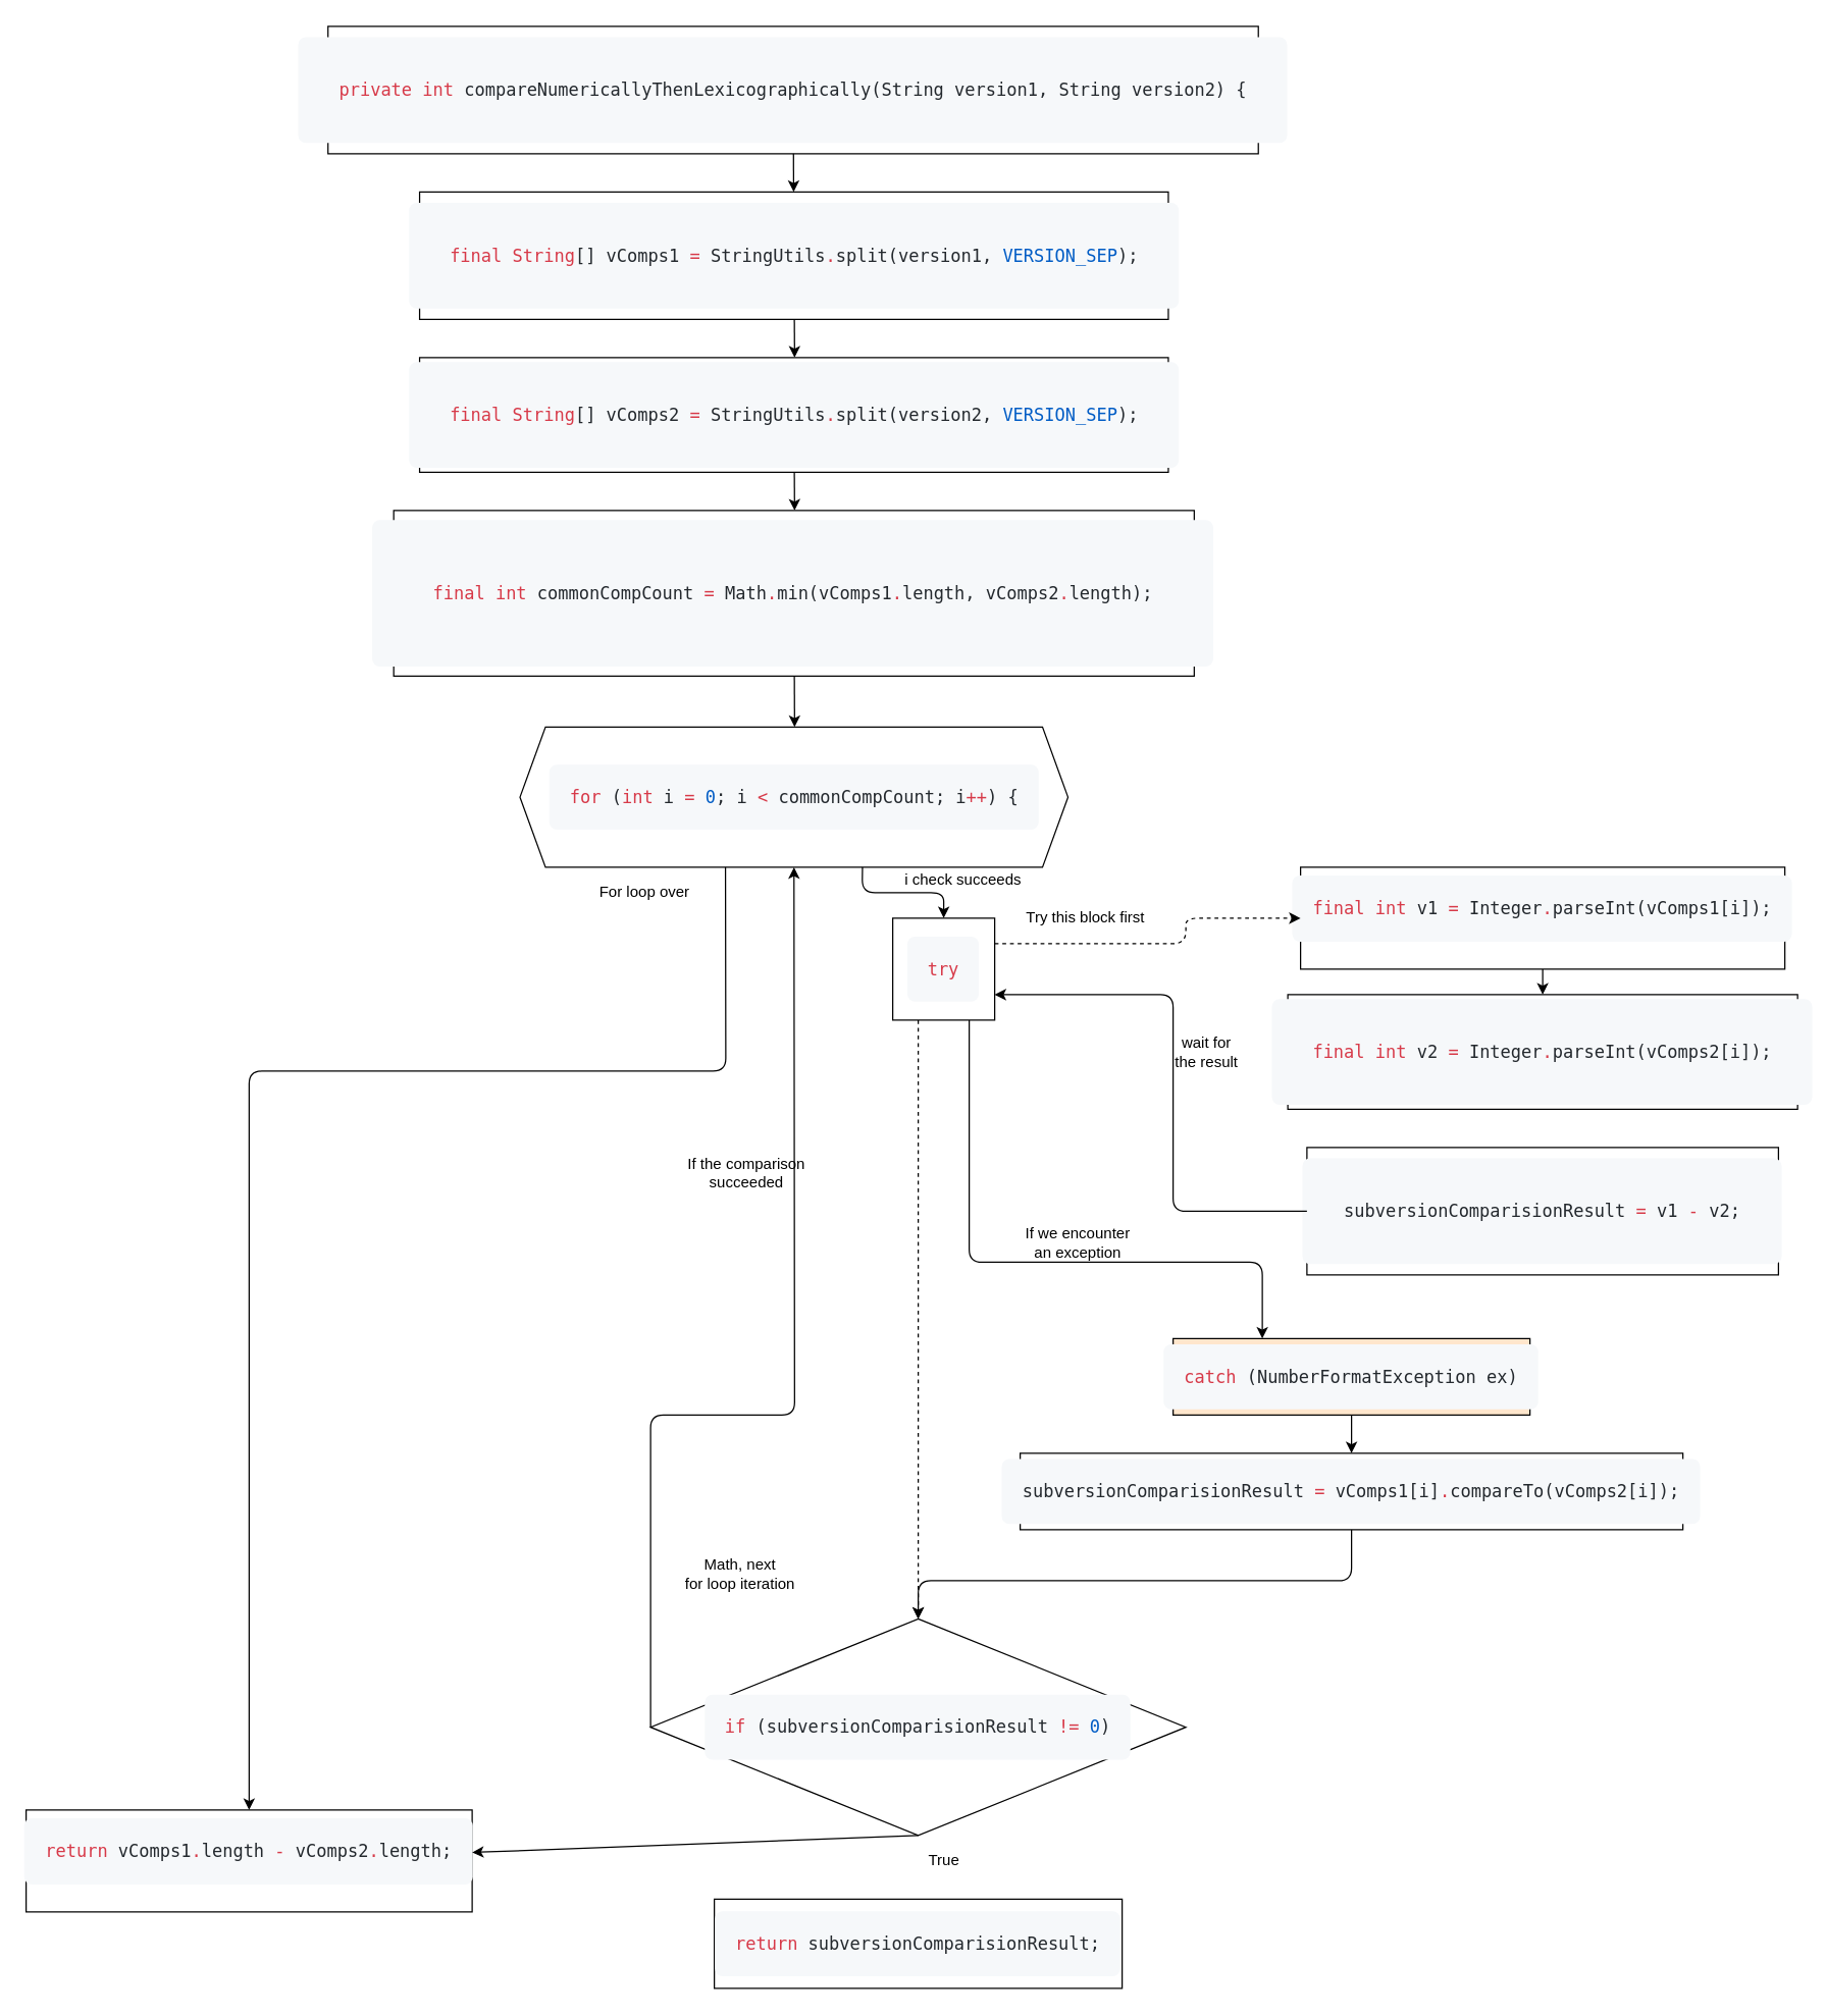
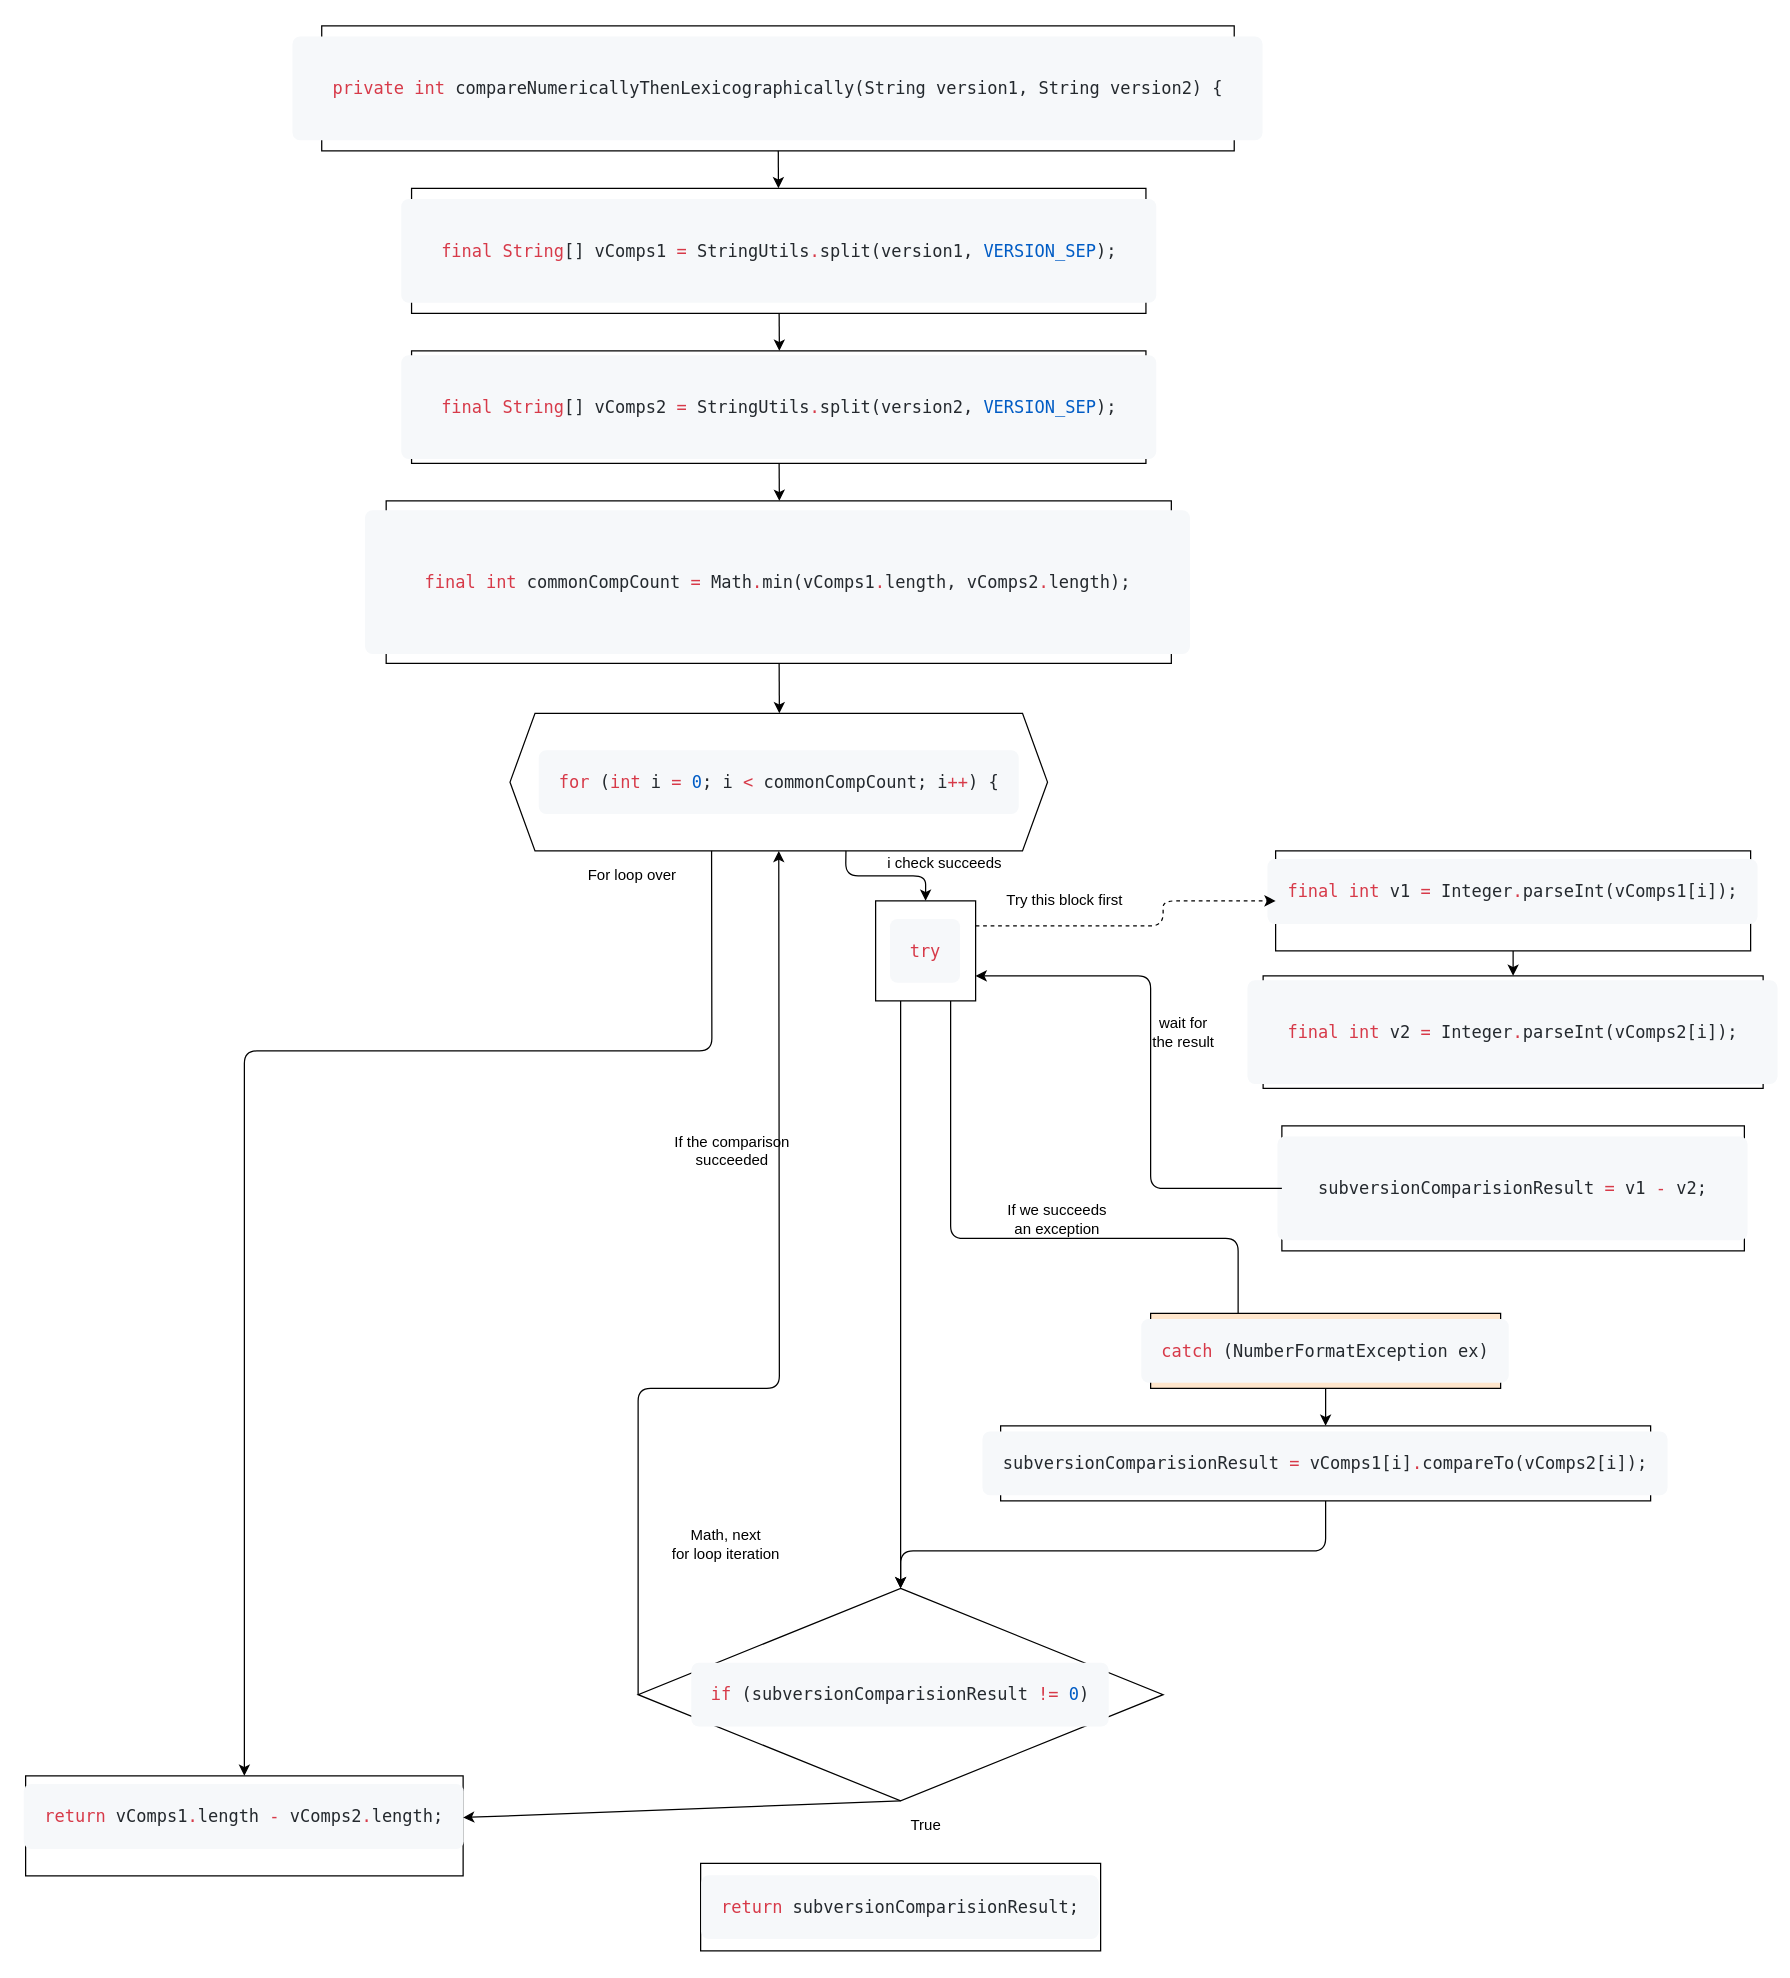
- <mxCell id="33" value="If we encounter&lt;br&gt;an exception" style="text;html=1;align=center;verticalAlign=middle;resizable=0;points=[];autosize=1;" vertex="1" parent="1"><mxGeometry x="795" y="960" width="100" height="30" as="geometry" /></mxCell>
+ <mxCell id="33" value="If we succeeds&lt;br&gt;an exception" style="text;html=1;align=center;verticalAlign=middle;resizable=0;points=[];autosize=1;" vertex="1" parent="1"><mxGeometry x="795" y="960" width="100" height="30" as="geometry" /></mxCell>
- <mxCell id="28" value="" style="endArrow=classic;html=1;exitX=0.25;exitY=1;exitDx=0;exitDy=0;dashed=1;" edge="1" parent="1" source="12" target="17"><mxGeometry width="50" height="50" relative="1" as="geometry"><mxPoint x="730" y="1090" as="sourcePoint" /><mxPoint x="800" y="1280" as="targetPoint" /></mxGeometry></mxCell>
+ <mxCell id="28" value="" style="endArrow=classic;html=1;exitX=0.25;exitY=1;exitDx=0;exitDy=0;" edge="1" parent="1" source="12" target="17"><mxGeometry width="50" height="50" relative="1" as="geometry"><mxPoint x="730" y="1090" as="sourcePoint" /><mxPoint x="800" y="1280" as="targetPoint" /></mxGeometry></mxCell>
- <mxCell id="24" value="" style="endArrow=classic;html=1;exitX=0.75;exitY=1;exitDx=0;exitDy=0;entryX=0.25;entryY=0;entryDx=0;entryDy=0;" edge="1" parent="1" source="12" target="15"><mxGeometry width="50" height="50" relative="1" as="geometry"><mxPoint x="1040" y="1050" as="sourcePoint" /><mxPoint x="1090" y="1000" as="targetPoint" /><Array as="points"><mxPoint x="760" y="990" /><mxPoint x="990" y="990" /></Array></mxGeometry></mxCell>
+ <mxCell id="24" value="" style="endArrow=none;html=1;exitX=0.75;exitY=1;exitDx=0;exitDy=0;entryX=0.25;entryY=0;entryDx=0;entryDy=0;" edge="1" parent="1" source="12" target="15"><mxGeometry width="50" height="50" relative="1" as="geometry"><mxPoint x="1040" y="1050" as="sourcePoint" /><mxPoint x="1090" y="1000" as="targetPoint" /><Array as="points"><mxPoint x="760" y="990" /><mxPoint x="990" y="990" /></Array></mxGeometry></mxCell>
